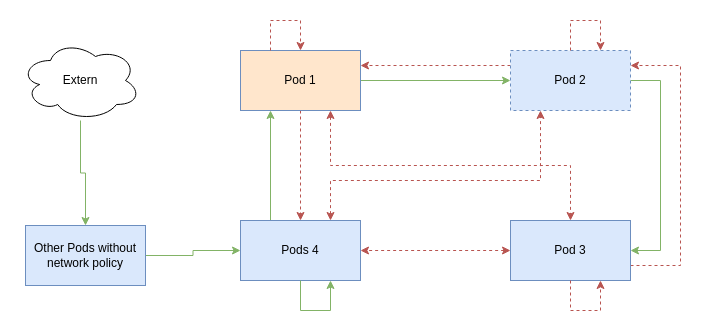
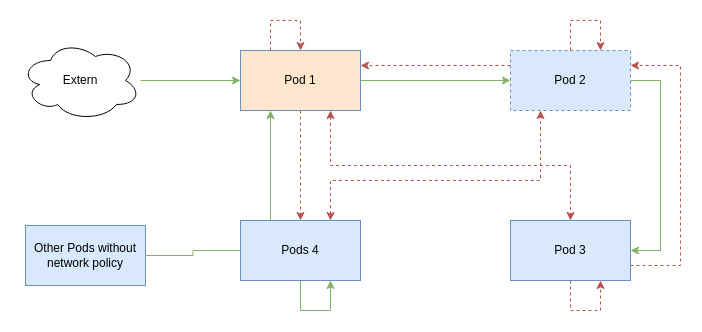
- <mxCell id="15" style="edgeStyle=orthogonalEdgeStyle;rounded=0;orthogonalLoop=1;jettySize=auto;html=1;fillColor=#d5e8d4;strokeColor=#82b366;" edge="1" parent="1" source="16" target="18"><mxGeometry relative="1" as="geometry" /></mxCell>
+ <mxCell id="15" style="edgeStyle=orthogonalEdgeStyle;rounded=0;orthogonalLoop=1;jettySize=auto;html=1;entryX=0;entryY=0.5;entryDx=0;entryDy=0;fillColor=#d5e8d4;strokeColor=#82b366;" edge="1" parent="1" source="16" target="5"><mxGeometry relative="1" as="geometry" /></mxCell>
- <mxCell id="17" style="edgeStyle=orthogonalEdgeStyle;rounded=0;orthogonalLoop=1;jettySize=auto;html=1;exitX=1;exitY=0.5;exitDx=0;exitDy=0;entryX=0;entryY=0.5;entryDx=0;entryDy=0;fillColor=#d5e8d4;strokeColor=#82b366;" edge="1" parent="1" source="18" target="14"><mxGeometry relative="1" as="geometry" /></mxCell>
+ <mxCell id="17" style="edgeStyle=orthogonalEdgeStyle;rounded=0;orthogonalLoop=1;jettySize=auto;html=1;exitX=1;exitY=0.5;exitDx=0;exitDy=0;entryX=0;entryY=0.5;entryDx=0;entryDy=0;fillColor=#d5e8d4;strokeColor=#82b366;endArrow=none;" edge="1" parent="1" source="18" target="14"><mxGeometry relative="1" as="geometry" /></mxCell>
- <mxCell id="10" style="edgeStyle=orthogonalEdgeStyle;rounded=0;orthogonalLoop=1;jettySize=auto;html=1;exitX=0;exitY=0.5;exitDx=0;exitDy=0;entryX=1;entryY=0.5;entryDx=0;entryDy=0;dashed=1;fillColor=#f8cecc;strokeColor=#b85450;startArrow=classic;startFill=1;" edge="1" parent="1" source="11" target="14"><mxGeometry relative="1" as="geometry" /></mxCell>
